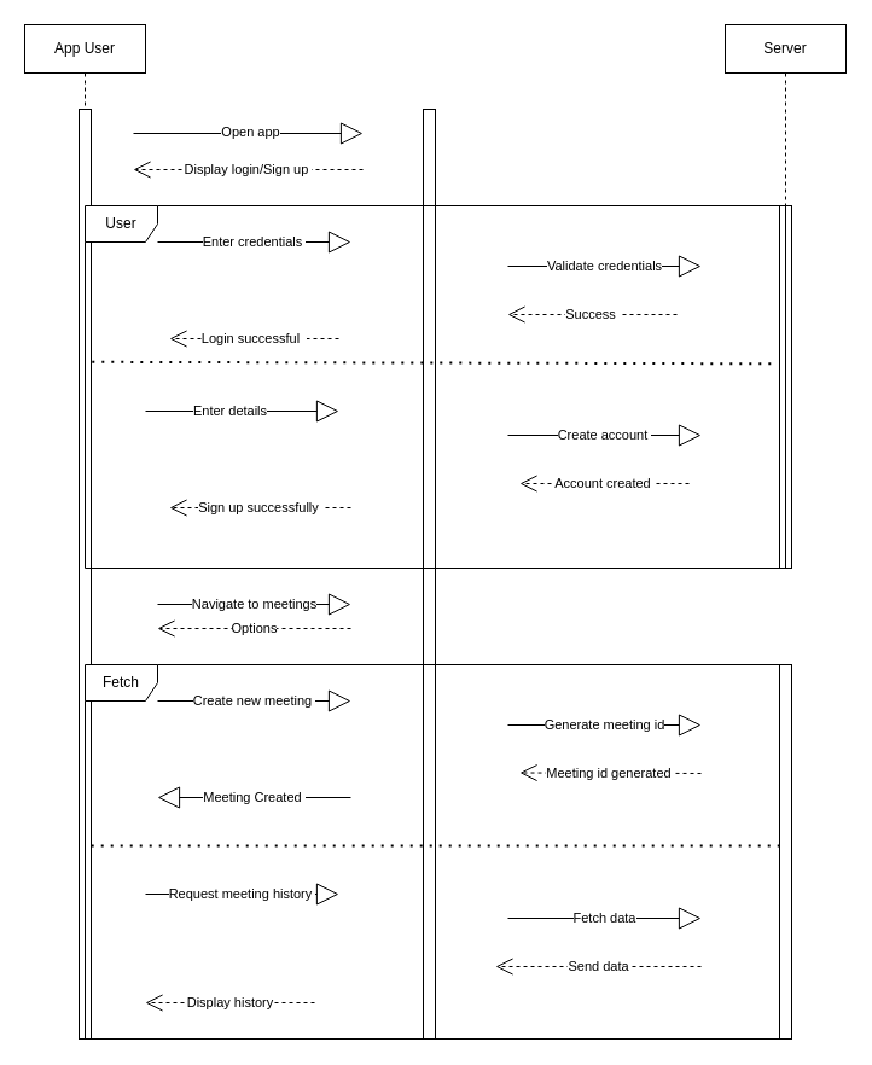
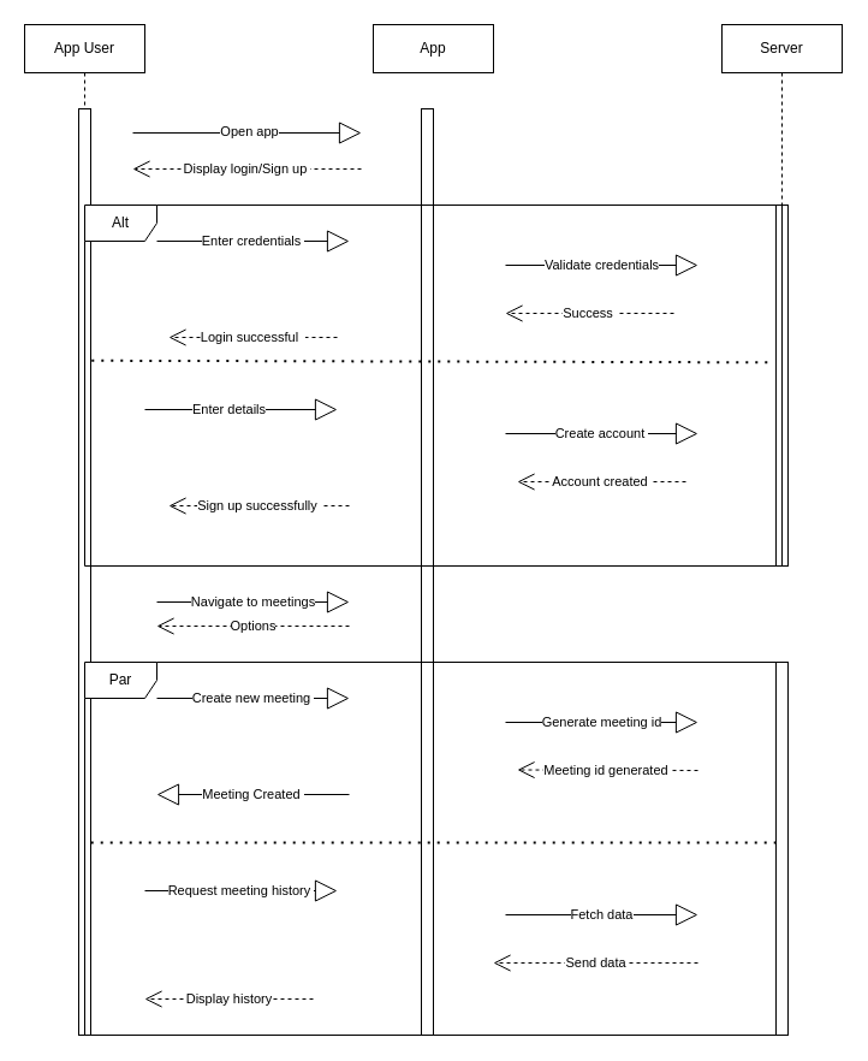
+ <mxCell id="7" value="App" style="rounded=0;whiteSpace=wrap;html=1;" vertex="1" parent="1"><mxGeometry x="310" y="20" width="100" height="40" as="geometry" /></mxCell>
- <mxCell id="8" value="User" style="shape=umlFrame;whiteSpace=wrap;html=1;pointerEvents=0;" vertex="1" parent="1"><mxGeometry x="70" y="170" width="580" height="300" as="geometry" /></mxCell>
+ <mxCell id="8" value="Alt" style="shape=umlFrame;whiteSpace=wrap;html=1;pointerEvents=0;" vertex="1" parent="1"><mxGeometry x="70" y="170" width="580" height="300" as="geometry" /></mxCell>
- <mxCell id="16" value="Fetch" style="shape=umlFrame;whiteSpace=wrap;html=1;pointerEvents=0;gradientColor=none;" vertex="1" parent="1"><mxGeometry x="70" y="550" width="580" height="310" as="geometry" /></mxCell>
+ <mxCell id="16" value="Par" style="shape=umlFrame;whiteSpace=wrap;html=1;pointerEvents=0;gradientColor=none;" vertex="1" parent="1"><mxGeometry x="70" y="550" width="580" height="310" as="geometry" /></mxCell>
